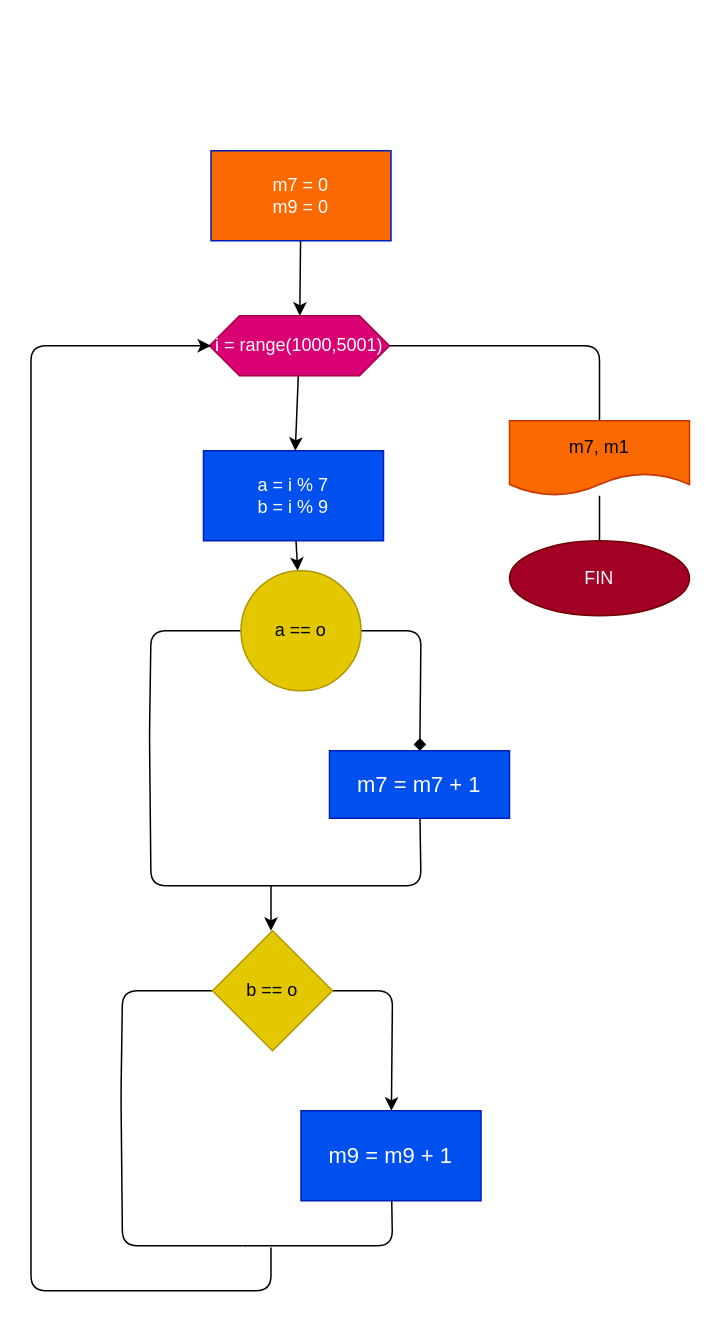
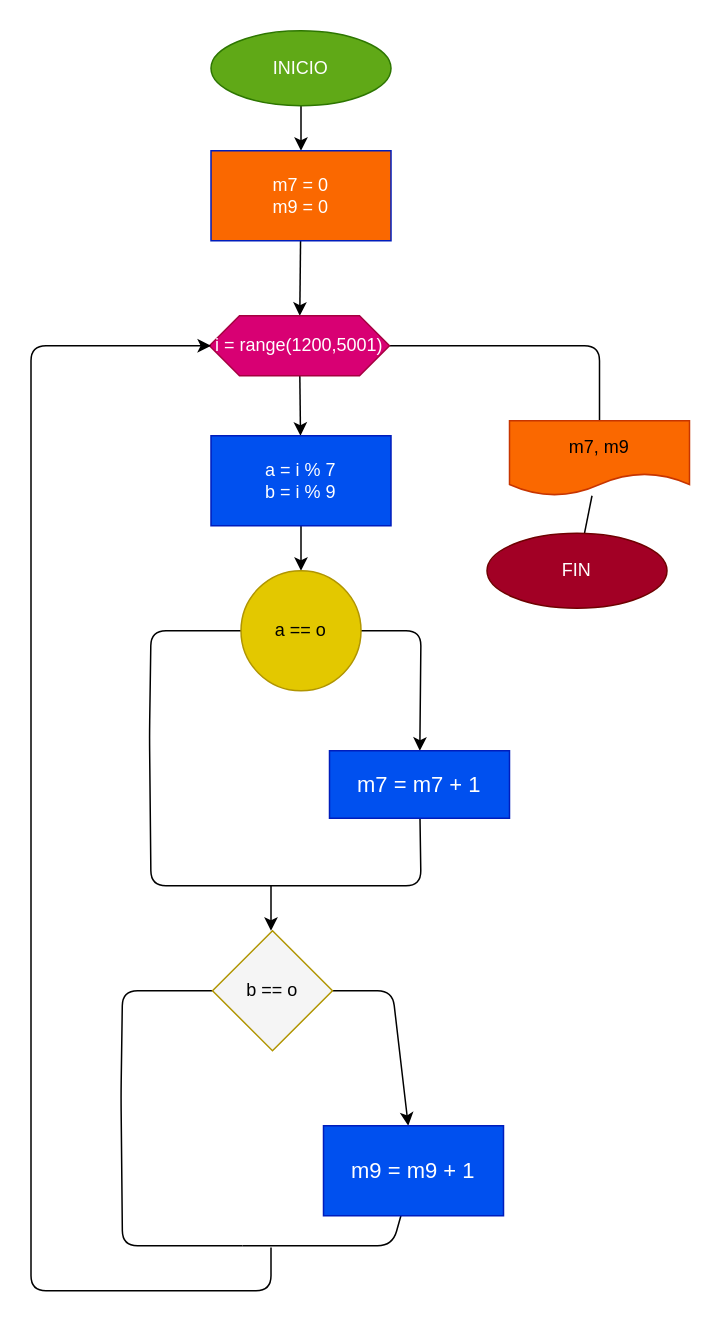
+ <mxCell id="3" value="INICIO" style="ellipse;whiteSpace=wrap;html=1;fillColor=#60a917;fontColor=#ffffff;strokeColor=#2D7600;" vertex="1" parent="1"><mxGeometry x="140" width="120" height="50" as="geometry" y="20" /></mxCell>
+ <mxCell id="2" value="" style="edgeStyle=none;html=1;" edge="1" parent="1" source="3" target="5"><mxGeometry relative="1" as="geometry" /></mxCell>
- <mxCell id="8" value="i = range(1000,5001)" style="shape=hexagon;perimeter=hexagonPerimeter2;whiteSpace=wrap;html=1;fixedSize=1;fillColor=#d80073;fontColor=#ffffff;strokeColor=#A50040;" vertex="1" parent="1"><mxGeometry x="139" y="210" width="120" height="40" as="geometry" /></mxCell>
+ <mxCell id="8" value="i = range(1200,5001)" style="shape=hexagon;perimeter=hexagonPerimeter2;whiteSpace=wrap;html=1;fixedSize=1;fillColor=#d80073;fontColor=#ffffff;strokeColor=#A50040;" vertex="1" parent="1"><mxGeometry x="139" y="210" width="120" height="40" as="geometry" /></mxCell>
- <mxCell id="18" value="m7, m1" style="shape=document;whiteSpace=wrap;html=1;boundedLbl=1;fillColor=#fa6800;fontColor=#000000;strokeColor=#C73500;" vertex="1" parent="1"><mxGeometry x="339" y="280" width="120" height="50" as="geometry" /></mxCell>
+ <mxCell id="18" value="m7, m9" style="shape=document;whiteSpace=wrap;html=1;boundedLbl=1;fillColor=#fa6800;fontColor=#000000;strokeColor=#C73500;" vertex="1" parent="1"><mxGeometry x="339" y="280" width="120" height="50" as="geometry" /></mxCell>
- <mxCell id="10" value="&lt;div&gt;a = i % 7&lt;/div&gt;&lt;div&gt;&lt;span style=&quot;background-color: initial;&quot;&gt;b = i % 9&lt;/span&gt;&lt;/div&gt;" style="whiteSpace=wrap;html=1;fillColor=#0050ef;fontColor=#ffffff;strokeColor=#001DBC;" vertex="1" parent="1"><mxGeometry x="135" y="300" width="120" height="60" as="geometry" /></mxCell>
+ <mxCell id="10" value="&lt;div&gt;a = i % 7&lt;/div&gt;&lt;div&gt;&lt;span style=&quot;background-color: initial;&quot;&gt;b = i % 9&lt;/span&gt;&lt;/div&gt;" style="whiteSpace=wrap;html=1;fillColor=#0050ef;fontColor=#ffffff;strokeColor=#001DBC;" vertex="1" parent="1"><mxGeometry x="140" y="290" width="120" height="60" as="geometry" /></mxCell>
- <mxCell id="19" value="FIN" style="ellipse;whiteSpace=wrap;html=1;fontColor=#ffffff;fillColor=#a20025;strokeColor=#6F0000;" vertex="1" parent="1"><mxGeometry x="339" y="360" width="120" height="50" as="geometry" /></mxCell>
+ <mxCell id="19" value="FIN" style="ellipse;whiteSpace=wrap;html=1;fontColor=#ffffff;fillColor=#a20025;strokeColor=#6F0000;" vertex="1" parent="1"><mxGeometry x="324" y="355" width="120" height="50" as="geometry" /></mxCell>
- <mxCell id="11" value="" style="edgeStyle=none;html=1;endArrow=diamond;" edge="1" parent="1" source="13" target="15"><mxGeometry relative="1" as="geometry"><Array as="points"><mxPoint x="280" y="420" /></Array></mxGeometry></mxCell>
+ <mxCell id="11" value="" style="edgeStyle=none;html=1;" edge="1" parent="1" source="13" target="15"><mxGeometry relative="1" as="geometry"><Array as="points"><mxPoint x="280" y="420" /></Array></mxGeometry></mxCell>
- <mxCell id="23" value="b == o" style="rhombus;whiteSpace=wrap;html=1;fillColor=#e3c800;fontColor=#000000;strokeColor=#B09500;" vertex="1" parent="1"><mxGeometry x="141" y="620" width="80" height="80" as="geometry" /></mxCell>
+ <mxCell id="23" value="b == o" style="rhombus;whiteSpace=wrap;html=1;fillColor=#f5f5f5;fontColor=#000000;strokeColor=#B09500;" vertex="1" parent="1"><mxGeometry x="141" y="620" width="80" height="80" as="geometry" /></mxCell>
- <mxCell id="25" value="&lt;font face=&quot;Arial&quot;&gt;&lt;span style=&quot;font-size: 14.667px;&quot;&gt;m9 = m9 + 1&lt;/span&gt;&lt;/font&gt;" style="whiteSpace=wrap;html=1;fillColor=#0050ef;fontColor=#ffffff;strokeColor=#001DBC;" vertex="1" parent="1"><mxGeometry x="200" y="740" width="120" height="60" as="geometry" /></mxCell>
+ <mxCell id="25" value="&lt;font face=&quot;Arial&quot;&gt;&lt;span style=&quot;font-size: 14.667px;&quot;&gt;m9 = m9 + 1&lt;/span&gt;&lt;/font&gt;" style="whiteSpace=wrap;html=1;fillColor=#0050ef;fontColor=#ffffff;strokeColor=#001DBC;" vertex="1" parent="1"><mxGeometry x="215" y="750" width="120" height="60" as="geometry" /></mxCell>
